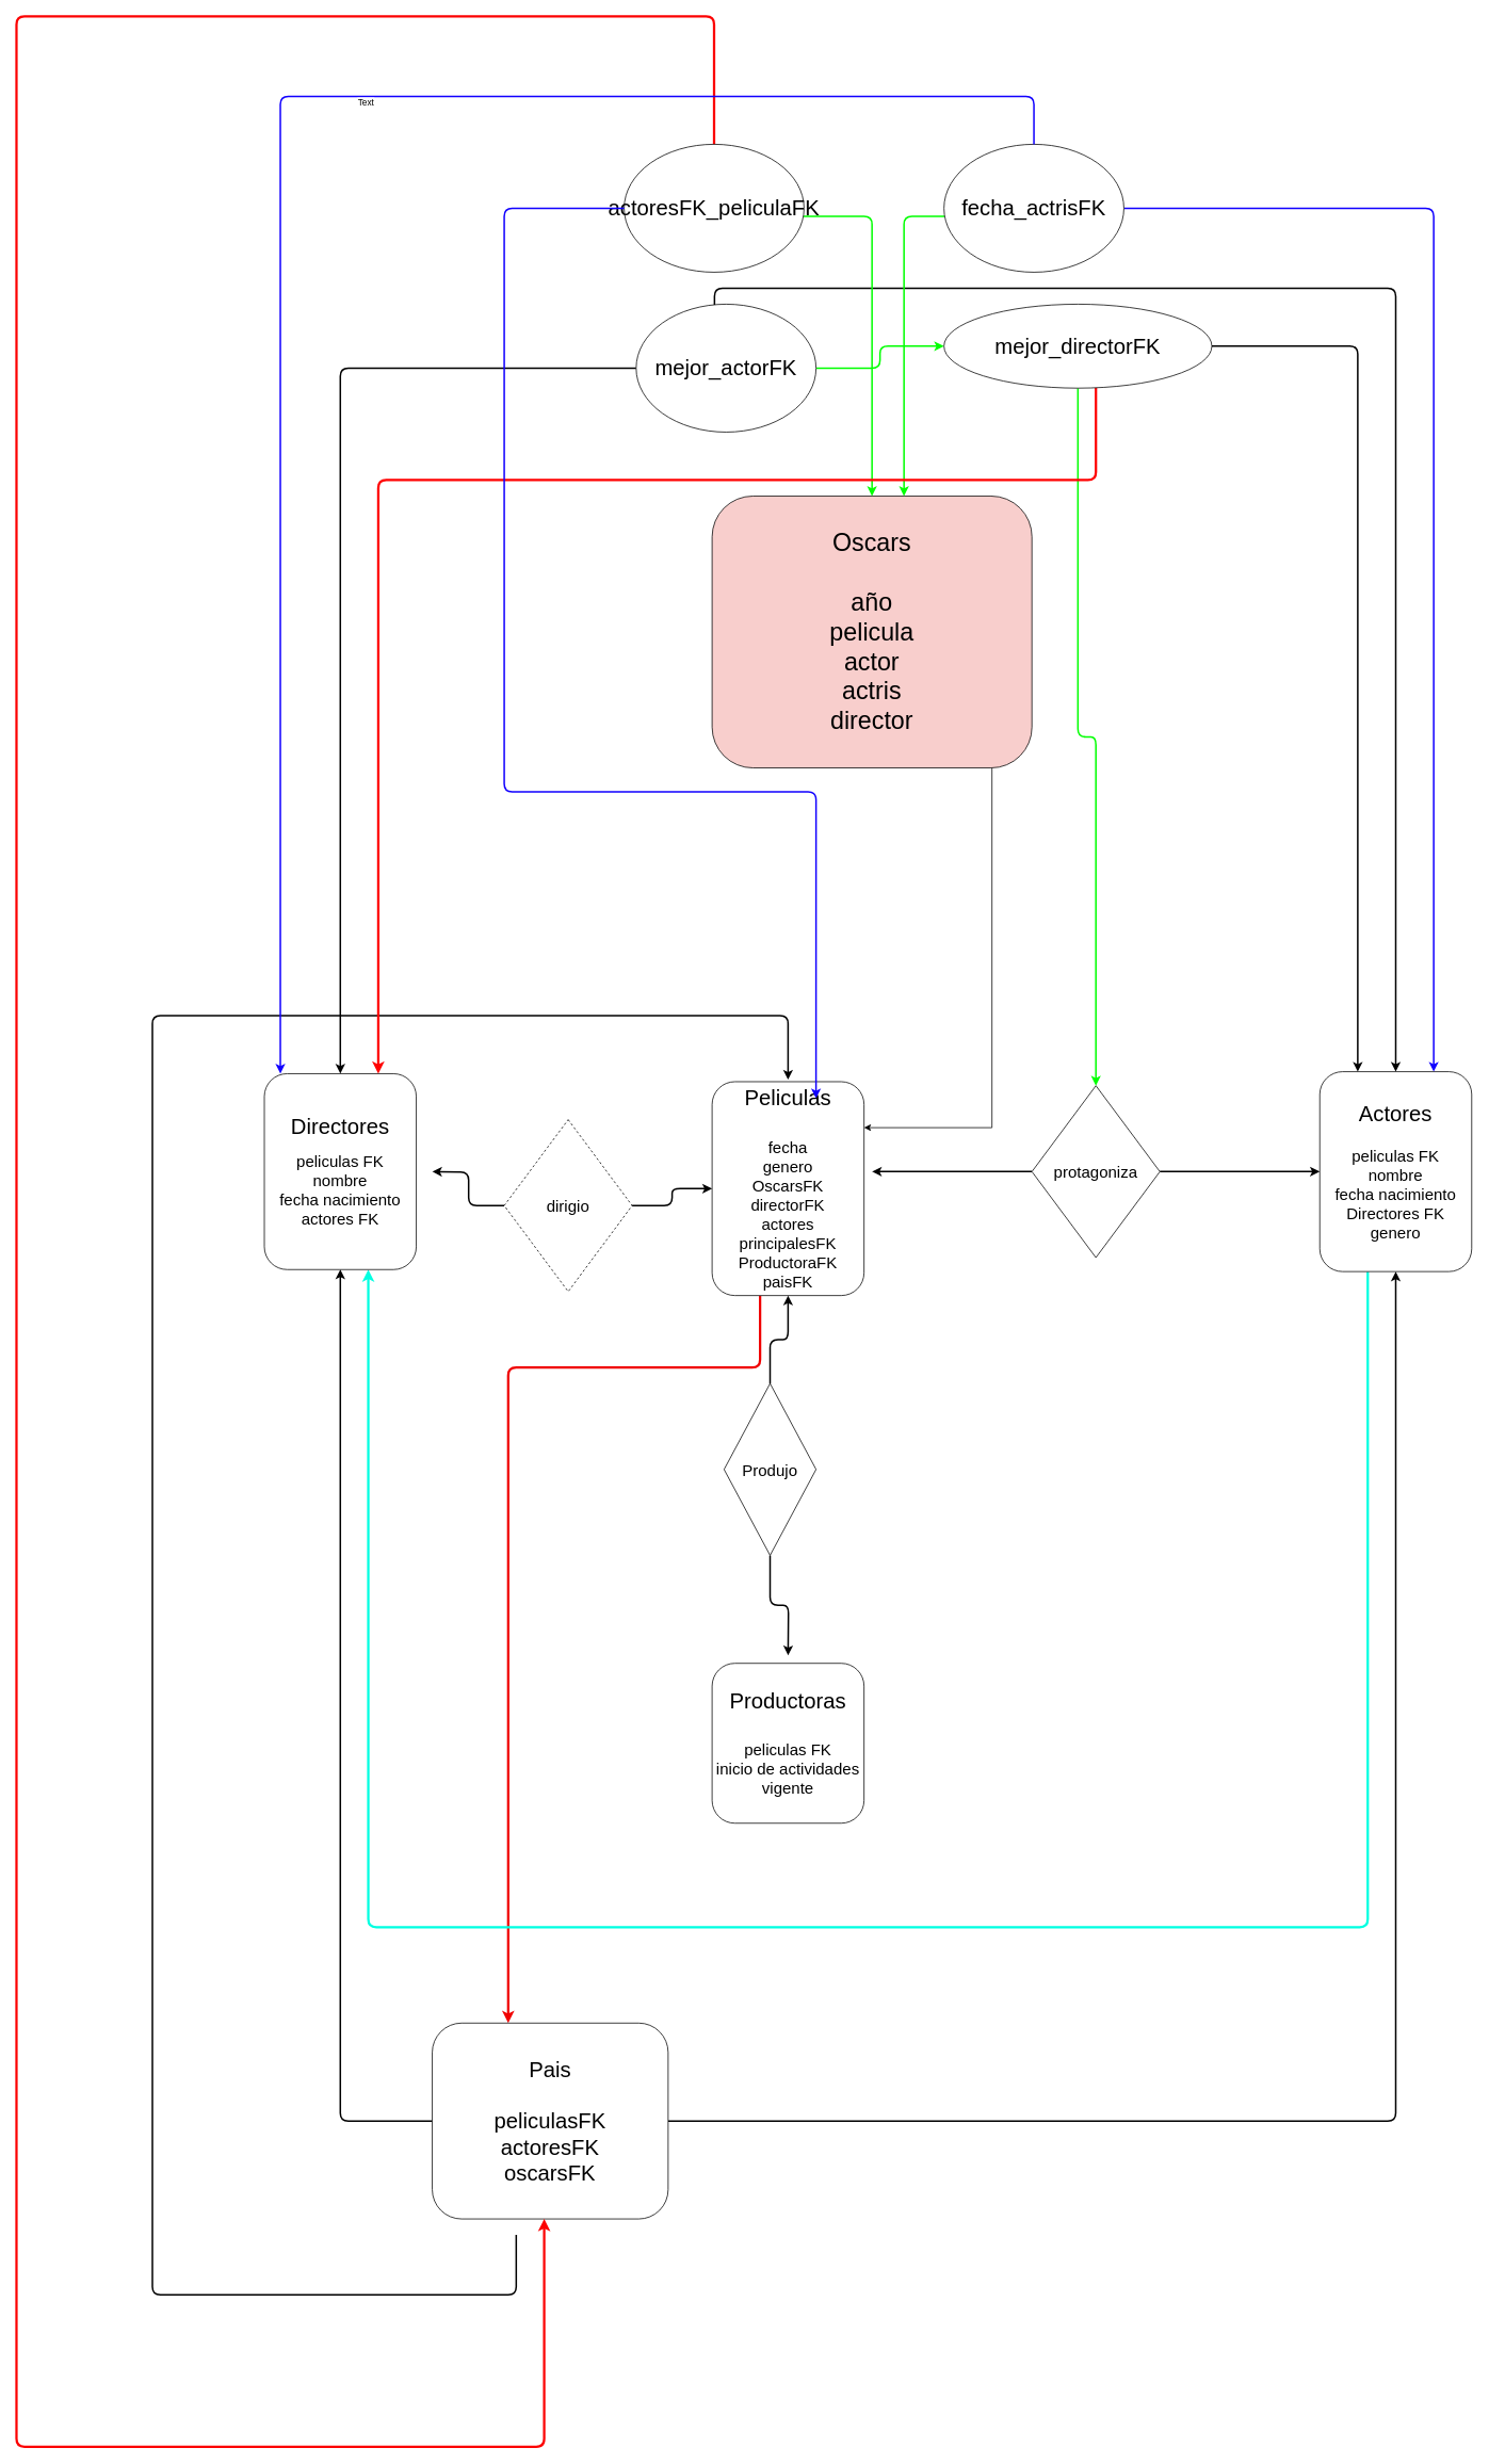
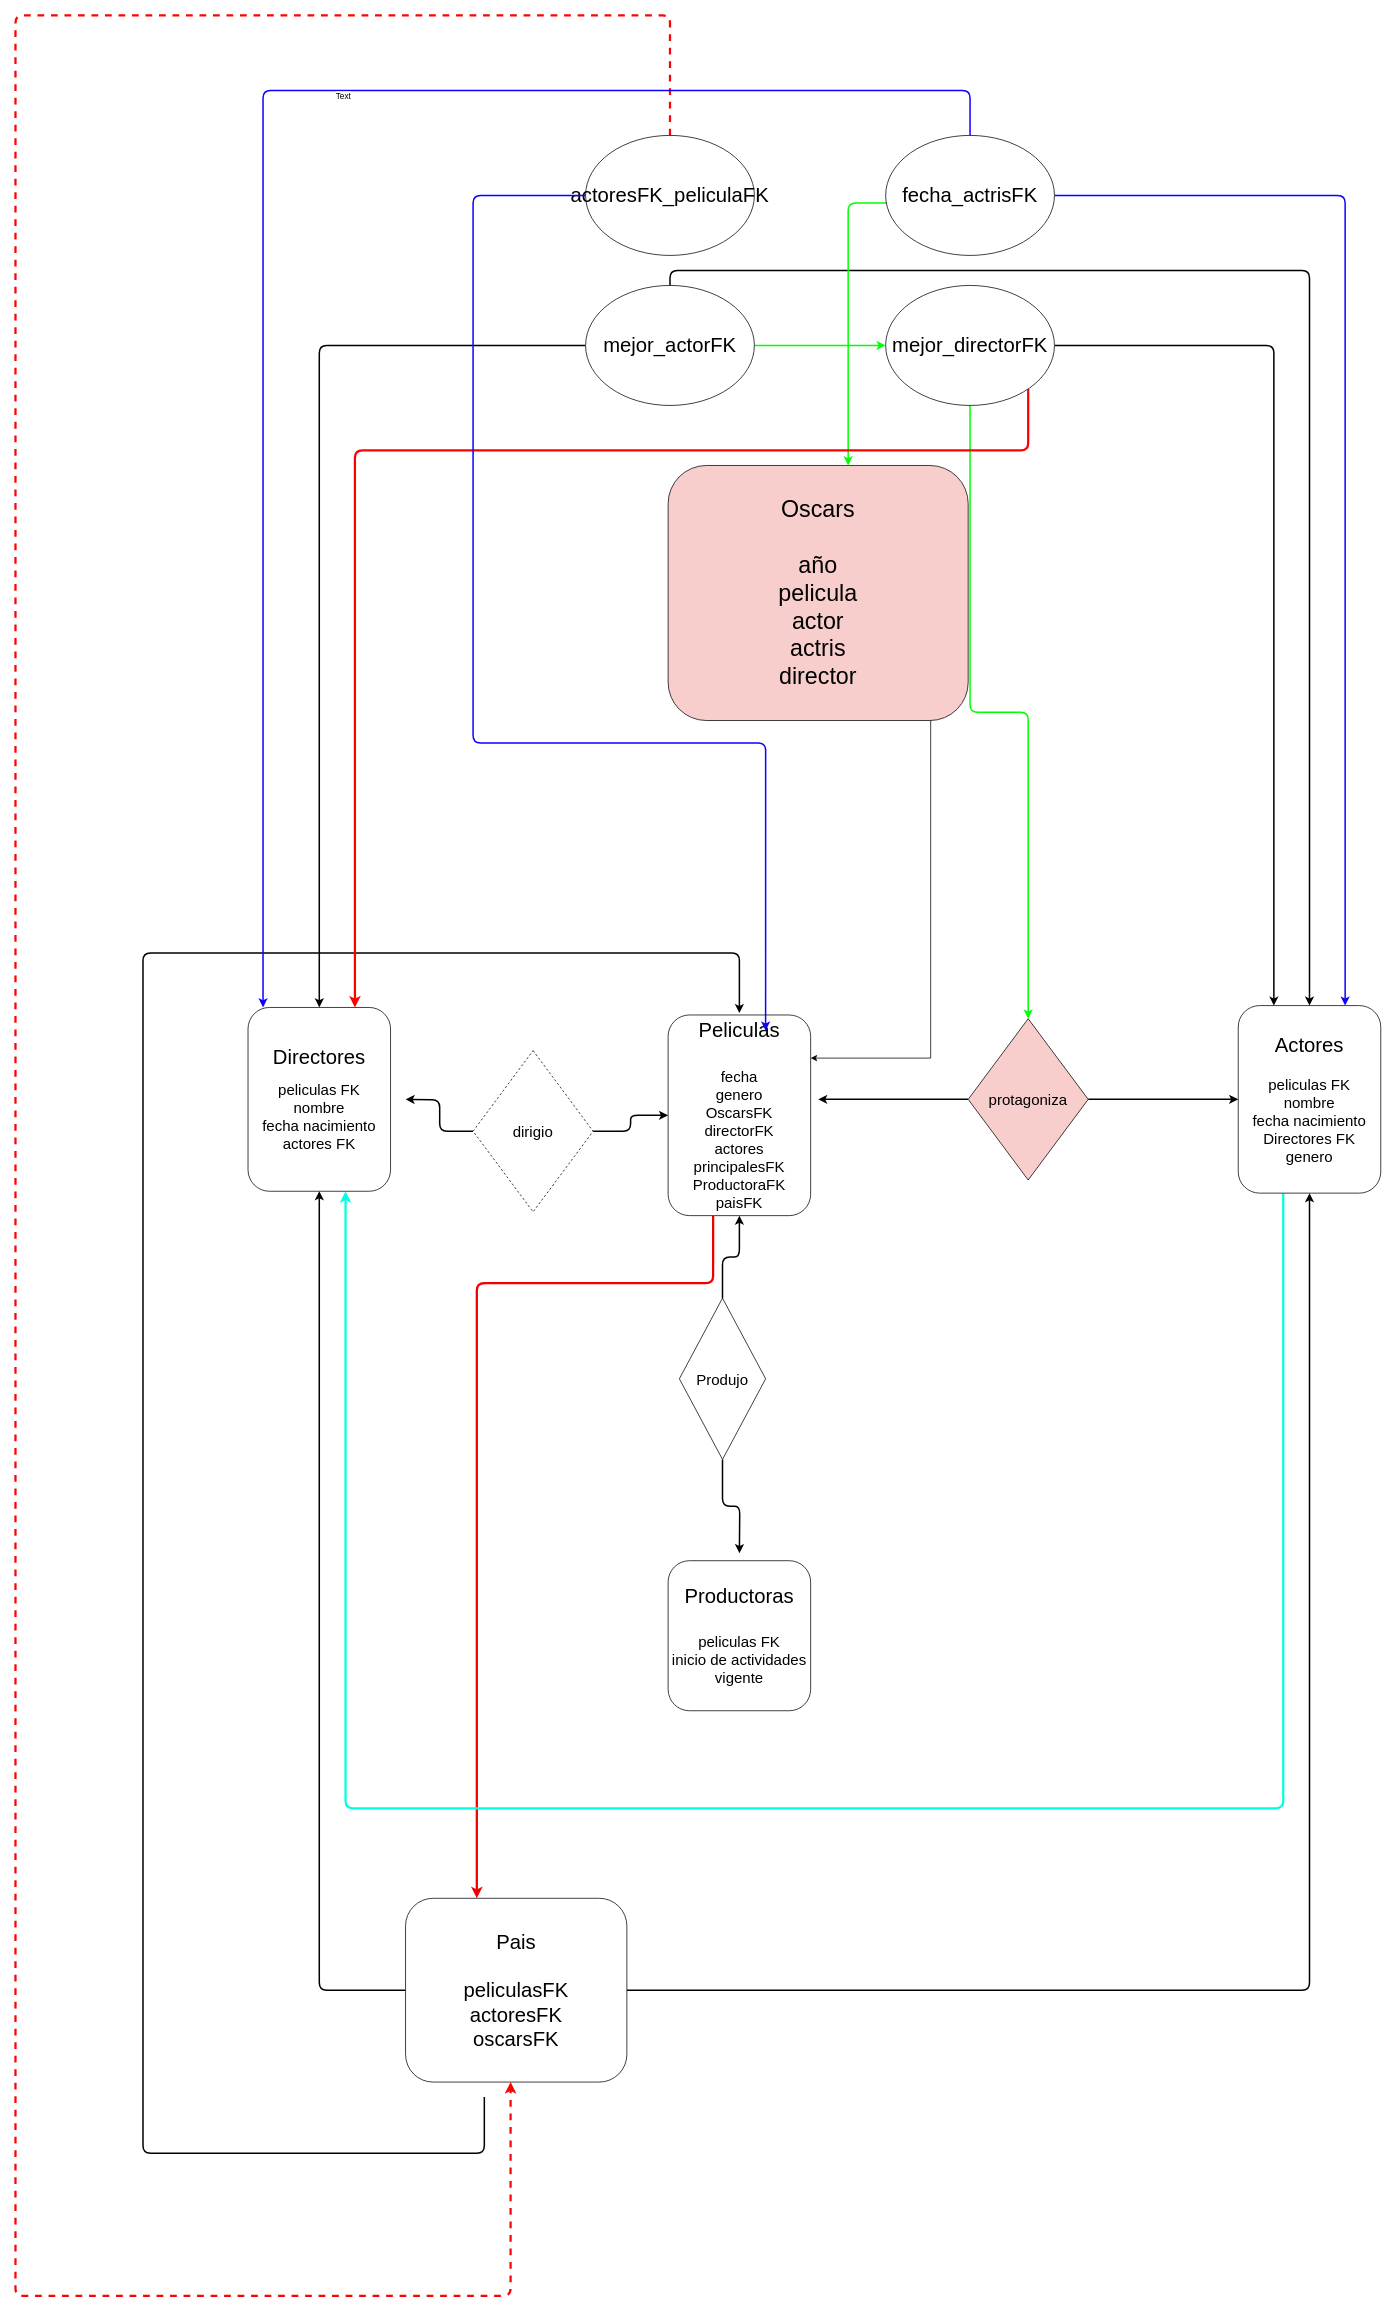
- <mxCell id="33" style="edgeStyle=orthogonalEdgeStyle;rounded=1;orthogonalLoop=1;jettySize=auto;html=1;strokeColor=#00FF00;strokeWidth=2;curved=0;" edge="1" parent="1" source="35" target="24"><mxGeometry relative="1" as="geometry"><mxPoint x="1070" y="600" as="targetPoint" /><Array as="points"><mxPoint x="1090" y="270" /></Array></mxGeometry></mxCell>
- <mxCell id="39" value="&lt;span style=&quot;font-size: 27px;&quot;&gt;mejor_directorFK&lt;/span&gt;" style="ellipse;whiteSpace=wrap;html=1;" vertex="1" parent="1"><mxGeometry x="1180" y="380" width="335" height="105" as="geometry" /></mxCell>
+ <mxCell id="39" value="&lt;span style=&quot;font-size: 27px;&quot;&gt;mejor_directorFK&lt;/span&gt;" style="ellipse;whiteSpace=wrap;html=1;" vertex="1" parent="1"><mxGeometry x="1180" y="380" width="225" height="160" as="geometry" /></mxCell>
- <mxCell id="29" value="&lt;span style=&quot;font-size: 27px;&quot;&gt;mejor_actorFK&lt;/span&gt;" style="ellipse;whiteSpace=wrap;html=1;" vertex="1" parent="1"><mxGeometry x="795" y="380" width="225" height="160" as="geometry" /></mxCell>
+ <mxCell id="29" value="&lt;span style=&quot;font-size: 27px;&quot;&gt;mejor_actorFK&lt;/span&gt;" style="ellipse;whiteSpace=wrap;html=1;" vertex="1" parent="1"><mxGeometry x="780" y="380" width="225" height="160" as="geometry" /></mxCell>
- <mxCell id="11" value="&lt;span style=&quot;font-size: 20px;&quot;&gt;protagoniza&lt;/span&gt;" style="rhombus;whiteSpace=wrap;html=1;" vertex="1" parent="1"><mxGeometry x="1290" y="1357.5" width="160" height="215" as="geometry" /></mxCell>
+ <mxCell id="11" value="&lt;span style=&quot;font-size: 20px;&quot;&gt;protagoniza&lt;/span&gt;" style="rhombus;whiteSpace=wrap;html=1;fillColor=#f8cecc;" vertex="1" parent="1"><mxGeometry x="1290" y="1357.5" width="160" height="215" as="geometry" /></mxCell>
- <mxCell id="34" style="edgeStyle=orthogonalEdgeStyle;rounded=1;orthogonalLoop=1;jettySize=auto;html=1;curved=0;strokeColor=#fc0303;strokeWidth=3;" edge="1" parent="1" source="35" target="21"><mxGeometry relative="1" as="geometry"><Array as="points"><mxPoint x="892" y="20" /><mxPoint x="20" y="20" /><mxPoint x="20" y="3060" /><mxPoint x="680" y="3060" /></Array></mxGeometry></mxCell>
+ <mxCell id="34" style="edgeStyle=orthogonalEdgeStyle;rounded=1;orthogonalLoop=1;jettySize=auto;html=1;curved=0;strokeColor=#fc0303;strokeWidth=3;dashed=1;" edge="1" parent="1" source="35" target="21"><mxGeometry relative="1" as="geometry"><Array as="points"><mxPoint x="892" y="20" /><mxPoint x="20" y="20" /><mxPoint x="20" y="3060" /><mxPoint x="680" y="3060" /></Array></mxGeometry></mxCell>
